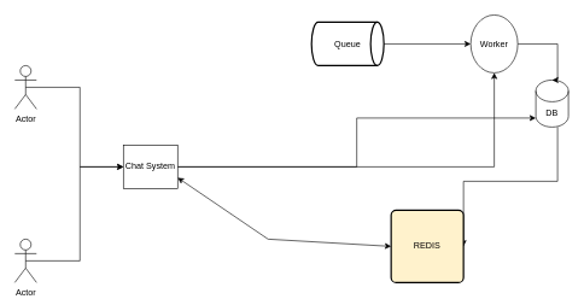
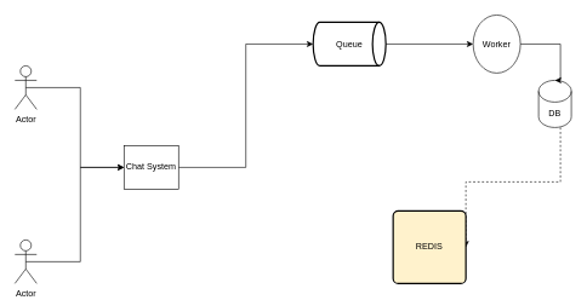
- <mxCell id="7" style="edgeStyle=orthogonalEdgeStyle;rounded=0;orthogonalLoop=1;jettySize=auto;html=1;entryX=0;entryY=0;entryDx=0;entryDy=52.5;entryPerimeter=0;" edge="1" parent="1" source="8" target="10"><mxGeometry relative="1" as="geometry" /></mxCell>
- <mxCell id="6" style="edgeStyle=orthogonalEdgeStyle;rounded=0;orthogonalLoop=1;jettySize=auto;html=1;" parent="1" source="8" target="16" edge="1"><mxGeometry relative="1" as="geometry" /></mxCell>
+ <mxCell id="6" style="edgeStyle=orthogonalEdgeStyle;rounded=0;orthogonalLoop=1;jettySize=auto;html=1;entryX=0;entryY=0.5;entryDx=0;entryDy=0;entryPerimeter=0;" parent="1" source="8" target="13" edge="1"><mxGeometry relative="1" as="geometry" /></mxCell>
- <mxCell id="9" style="edgeStyle=orthogonalEdgeStyle;rounded=0;orthogonalLoop=1;jettySize=auto;html=1;entryX=1;entryY=0.5;entryDx=0;entryDy=0;" parent="1" source="10" target="14" edge="1"><mxGeometry relative="1" as="geometry"><Array as="points"><mxPoint x="770" y="250" /></Array><mxPoint x="730" y="250" as="targetPoint" /></mxGeometry></mxCell>
+ <mxCell id="9" style="edgeStyle=orthogonalEdgeStyle;rounded=0;orthogonalLoop=1;jettySize=auto;html=1;entryX=1;entryY=0.5;entryDx=0;entryDy=0;dashed=1;" parent="1" source="10" target="14" edge="1"><mxGeometry relative="1" as="geometry"><Array as="points"><mxPoint x="770" y="250" /></Array><mxPoint x="730" y="250" as="targetPoint" /></mxGeometry></mxCell>
- <mxCell id="18" value="" style="endArrow=classic;startArrow=classic;html=1;rounded=0;exitX=1;exitY=0.75;exitDx=0;exitDy=0;entryX=0;entryY=0.5;entryDx=0;entryDy=0;" parent="1" source="8" edge="1" target="14"><mxGeometry width="50" height="50" relative="1" as="geometry"><mxPoint x="390" y="270" as="sourcePoint" /><mxPoint x="480" y="245" as="targetPoint" /><Array as="points"><mxPoint x="370" y="330" /></Array></mxGeometry></mxCell>
